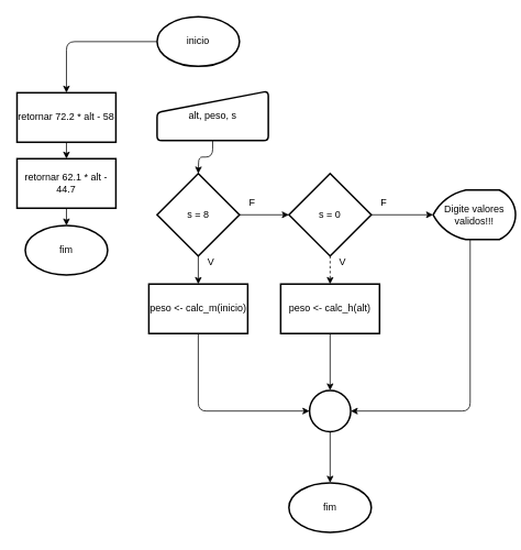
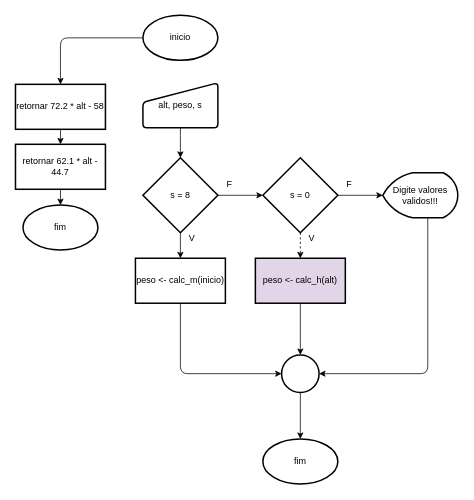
- <mxCell id="5" value="alt, peso, s" style="html=1;strokeWidth=2;shape=manualInput;whiteSpace=wrap;rounded=1;size=26;arcSize=11;" vertex="1" parent="1"><mxGeometry x="190" y="110" width="135" height="60" as="geometry" /></mxCell>
+ <mxCell id="5" value="alt, peso, s" style="html=1;strokeWidth=2;shape=manualInput;whiteSpace=wrap;rounded=1;size=26;arcSize=11;" vertex="1" parent="1"><mxGeometry x="190" y="110" width="100" height="60" as="geometry" /></mxCell>
- <mxCell id="23" value="Digite valores validos!!!" style="strokeWidth=2;html=1;shape=mxgraph.flowchart.display;whiteSpace=wrap;" vertex="1" parent="1"><mxGeometry x="525" y="230" width="100" height="60" as="geometry" /></mxCell>
+ <mxCell id="23" value="Digite valores validos!!!" style="strokeWidth=2;html=1;shape=mxgraph.flowchart.display;whiteSpace=wrap;" vertex="1" parent="1"><mxGeometry x="510" y="230" width="100" height="60" as="geometry" /></mxCell>
- <mxCell id="16" value="peso &amp;lt;- calc_h(alt)" style="whiteSpace=wrap;html=1;strokeWidth=2;" vertex="1" parent="1"><mxGeometry x="340" y="344" width="120" height="60" as="geometry" /></mxCell>
+ <mxCell id="16" value="peso &amp;lt;- calc_h(alt)" style="whiteSpace=wrap;html=1;strokeWidth=2;fillColor=#e1d5e7;" vertex="1" parent="1"><mxGeometry x="340" y="344" width="120" height="60" as="geometry" /></mxCell>
